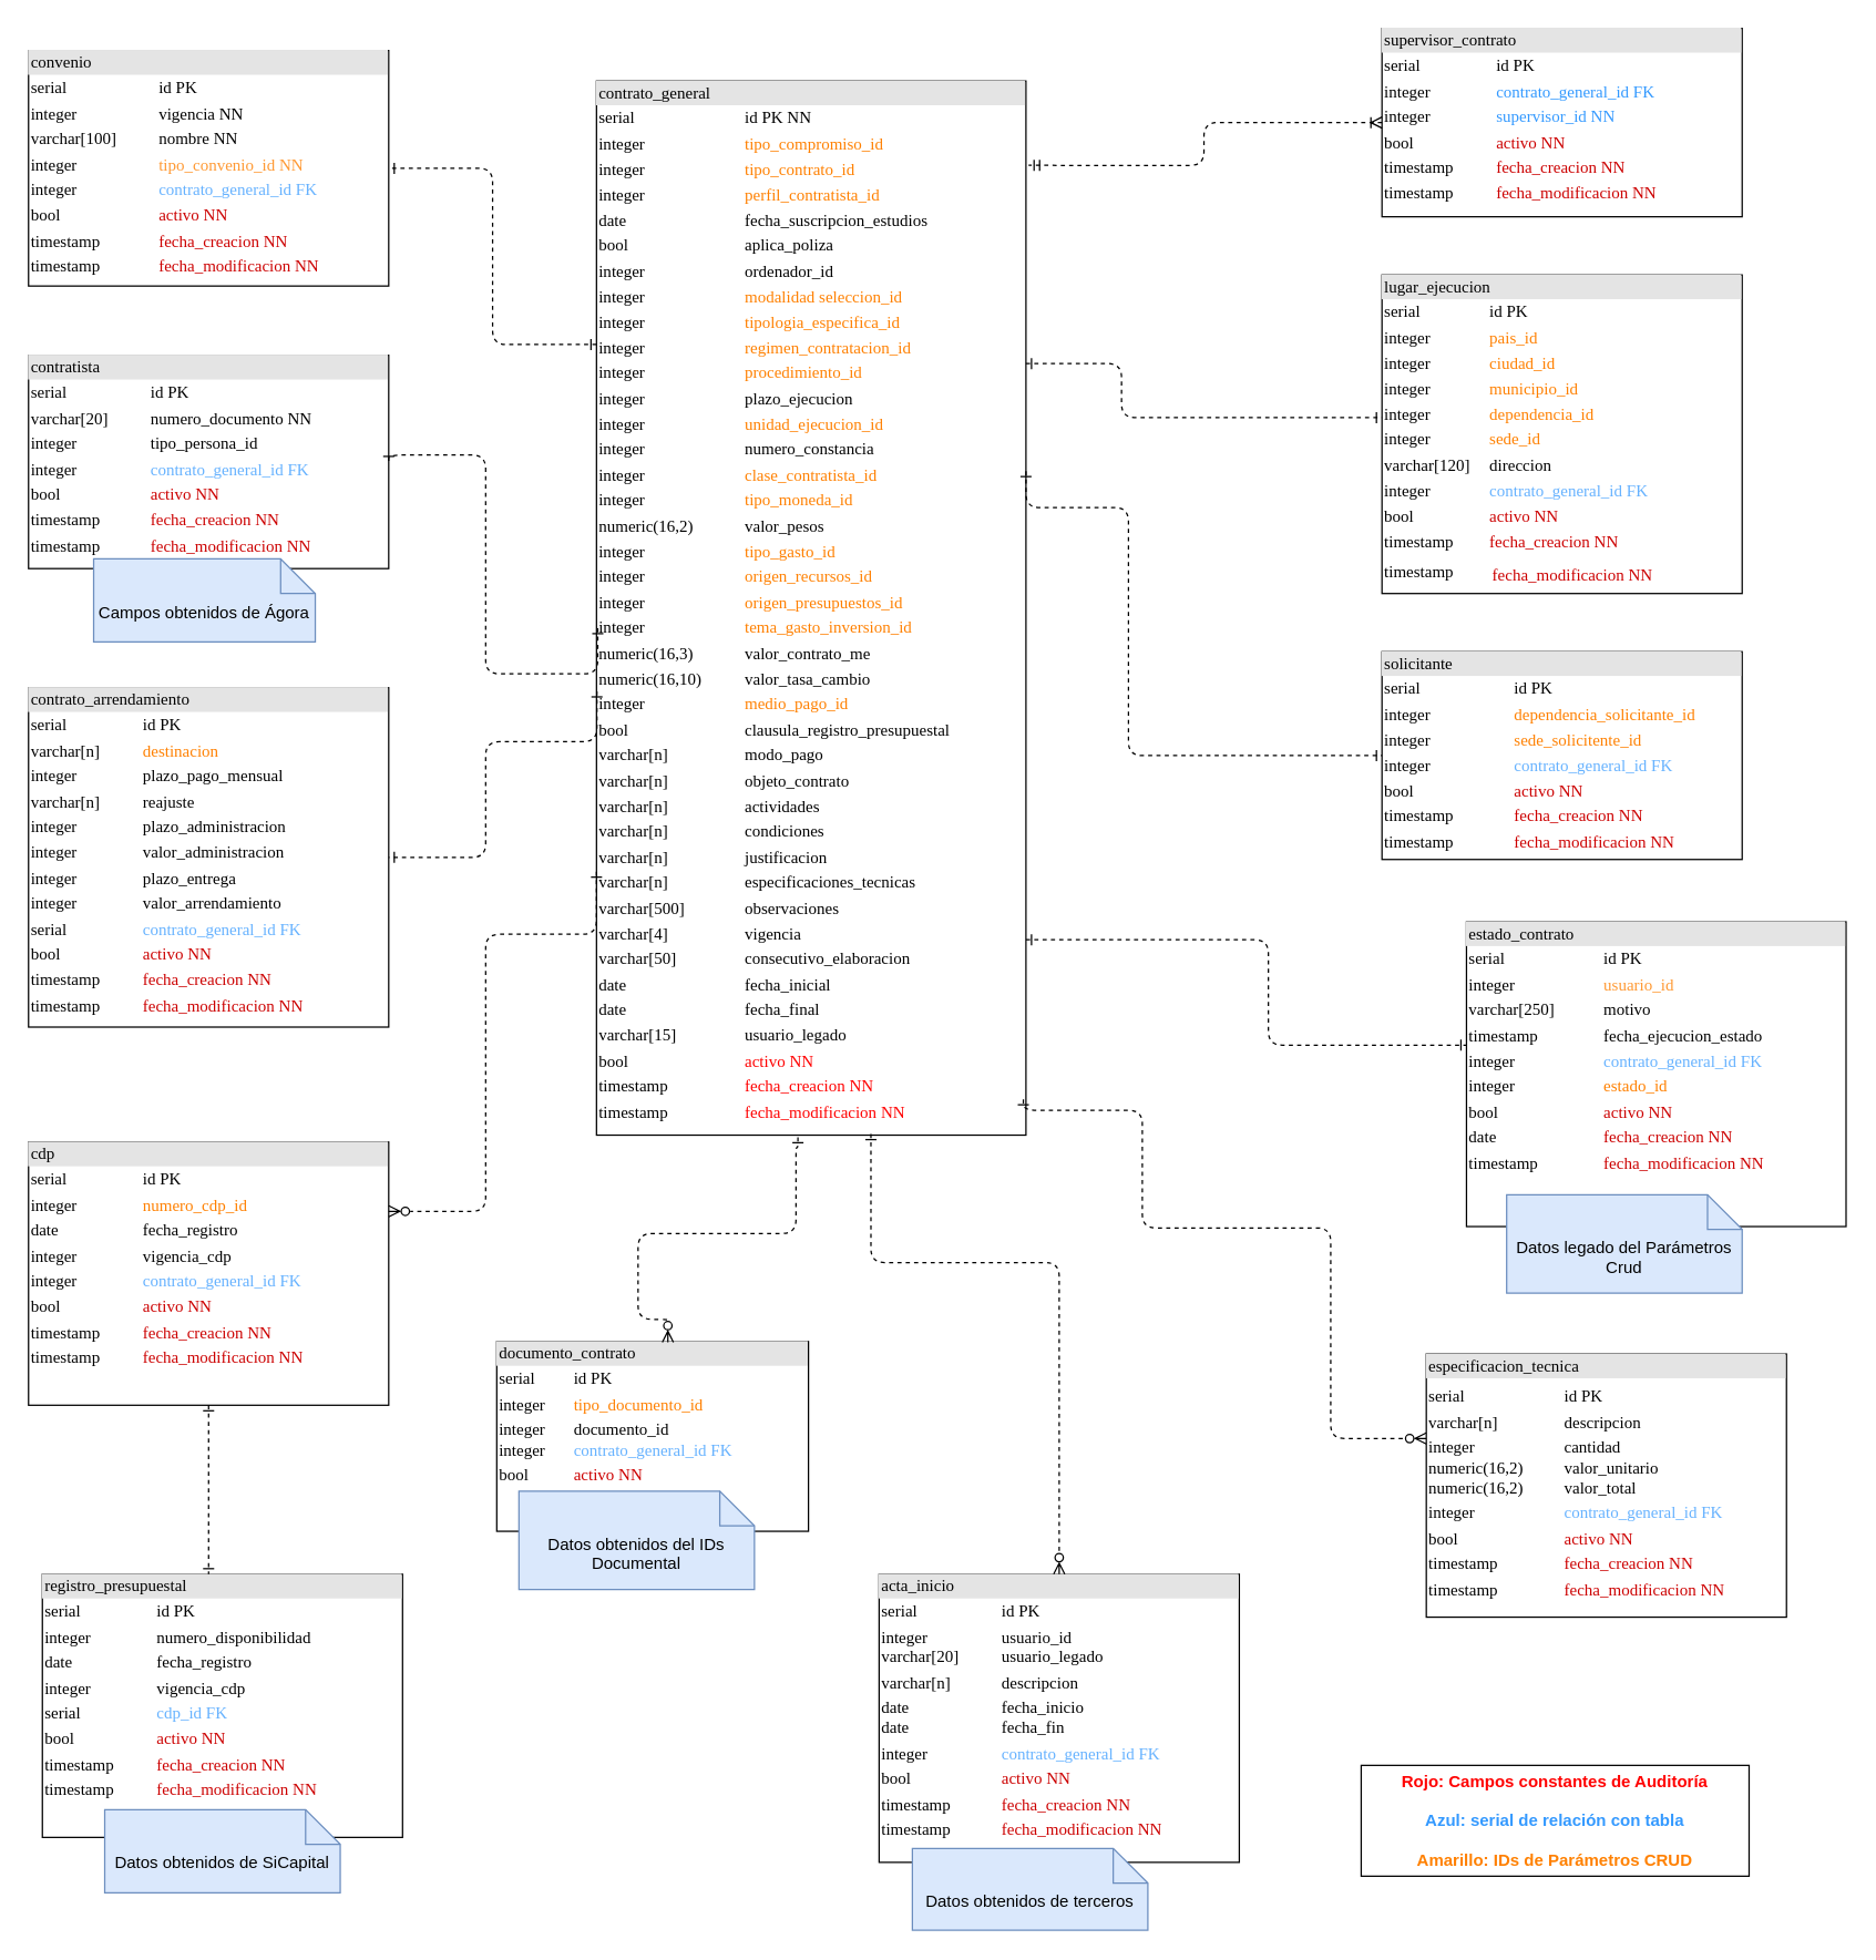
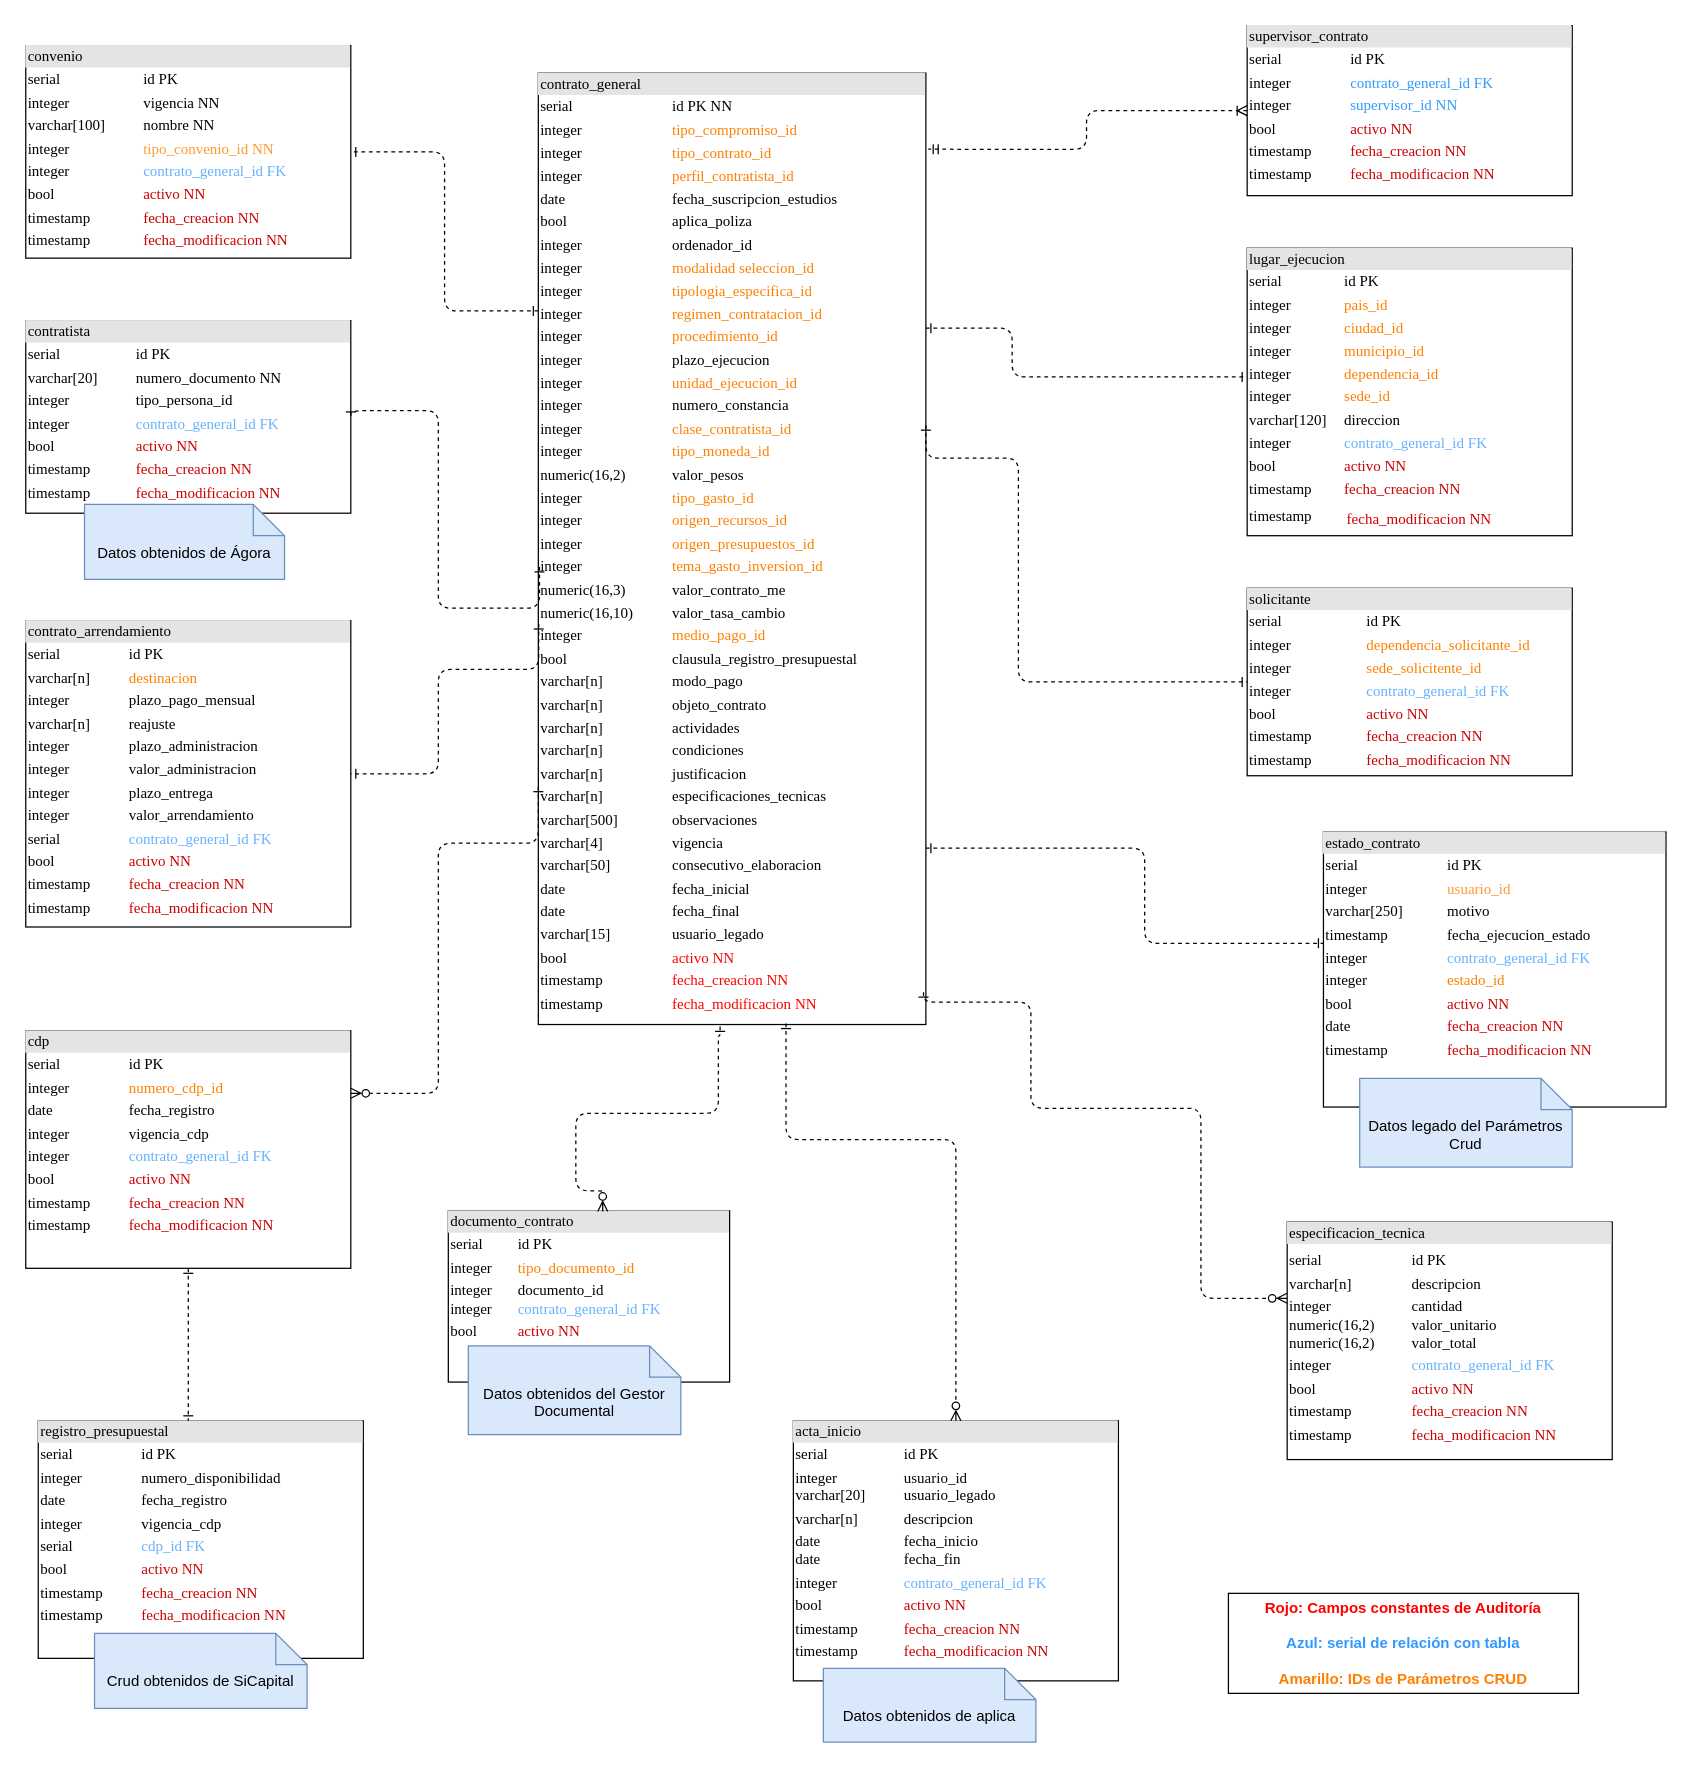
- <mxCell id="20" value="Campos obtenidos de Ágora" style="shape=note2;boundedLbl=1;whiteSpace=wrap;html=1;size=25;verticalAlign=top;align=center;fillColor=#dae8fc;strokeColor=#6c8ebf;" parent="1" vertex="1"><mxGeometry x="67" y="403" width="160" height="60" as="geometry" /></mxCell>
+ <mxCell id="20" value="Datos obtenidos de Ágora" style="shape=note2;boundedLbl=1;whiteSpace=wrap;html=1;size=25;verticalAlign=top;align=center;fillColor=#dae8fc;strokeColor=#6c8ebf;" parent="1" vertex="1"><mxGeometry x="67" y="403" width="160" height="60" as="geometry" /></mxCell>
- <mxCell id="25" value="Datos obtenidos del IDs Documental" style="shape=note2;boundedLbl=1;whiteSpace=wrap;html=1;size=25;verticalAlign=top;align=center;fillColor=#dae8fc;strokeColor=#6c8ebf;" parent="1" vertex="1"><mxGeometry x="374" y="1076" width="170" height="71" as="geometry" /></mxCell>
+ <mxCell id="25" value="Datos obtenidos del Gestor Documental" style="shape=note2;boundedLbl=1;whiteSpace=wrap;html=1;size=25;verticalAlign=top;align=center;fillColor=#dae8fc;strokeColor=#6c8ebf;" parent="1" vertex="1"><mxGeometry x="374" y="1076" width="170" height="71" as="geometry" /></mxCell>
- <mxCell id="21" value="Datos obtenidos de SiCapital" style="shape=note2;boundedLbl=1;whiteSpace=wrap;html=1;size=25;verticalAlign=top;align=center;fillColor=#dae8fc;strokeColor=#6c8ebf;" parent="1" vertex="1"><mxGeometry x="75" y="1306" width="170" height="60" as="geometry" /></mxCell>
+ <mxCell id="21" value="Crud obtenidos de SiCapital" style="shape=note2;boundedLbl=1;whiteSpace=wrap;html=1;size=25;verticalAlign=top;align=center;fillColor=#dae8fc;strokeColor=#6c8ebf;" parent="1" vertex="1"><mxGeometry x="75" y="1306" width="170" height="60" as="geometry" /></mxCell>
- <mxCell id="29" value="Datos obtenidos de terceros" style="shape=note2;boundedLbl=1;whiteSpace=wrap;html=1;size=25;verticalAlign=top;align=center;fillColor=#dae8fc;strokeColor=#6c8ebf;" parent="1" vertex="1"><mxGeometry x="658" y="1334" width="170" height="59" as="geometry" /></mxCell>
+ <mxCell id="29" value="Datos obtenidos de aplica" style="shape=note2;boundedLbl=1;whiteSpace=wrap;html=1;size=25;verticalAlign=top;align=center;fillColor=#dae8fc;strokeColor=#6c8ebf;" parent="1" vertex="1"><mxGeometry x="658" y="1334" width="170" height="59" as="geometry" /></mxCell>
